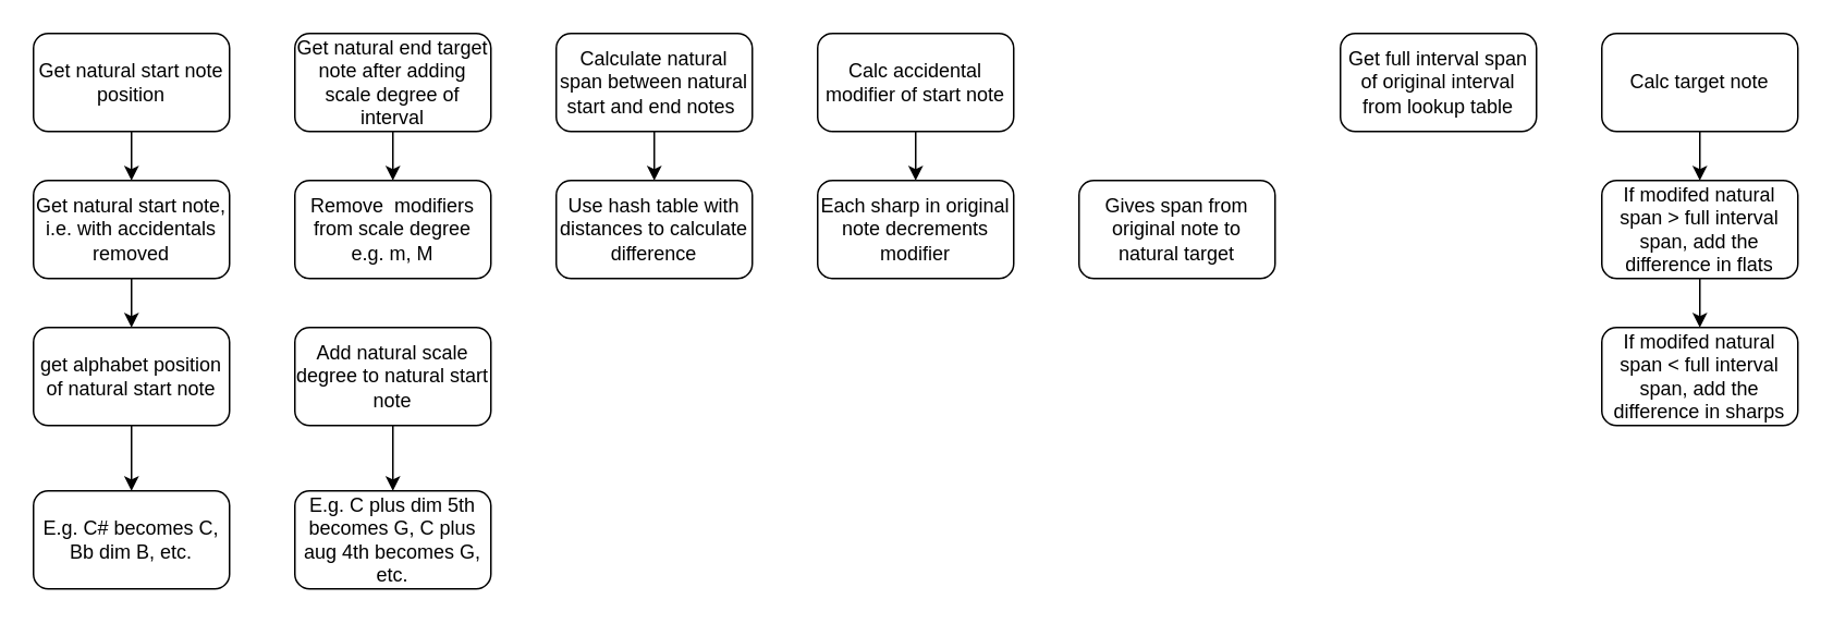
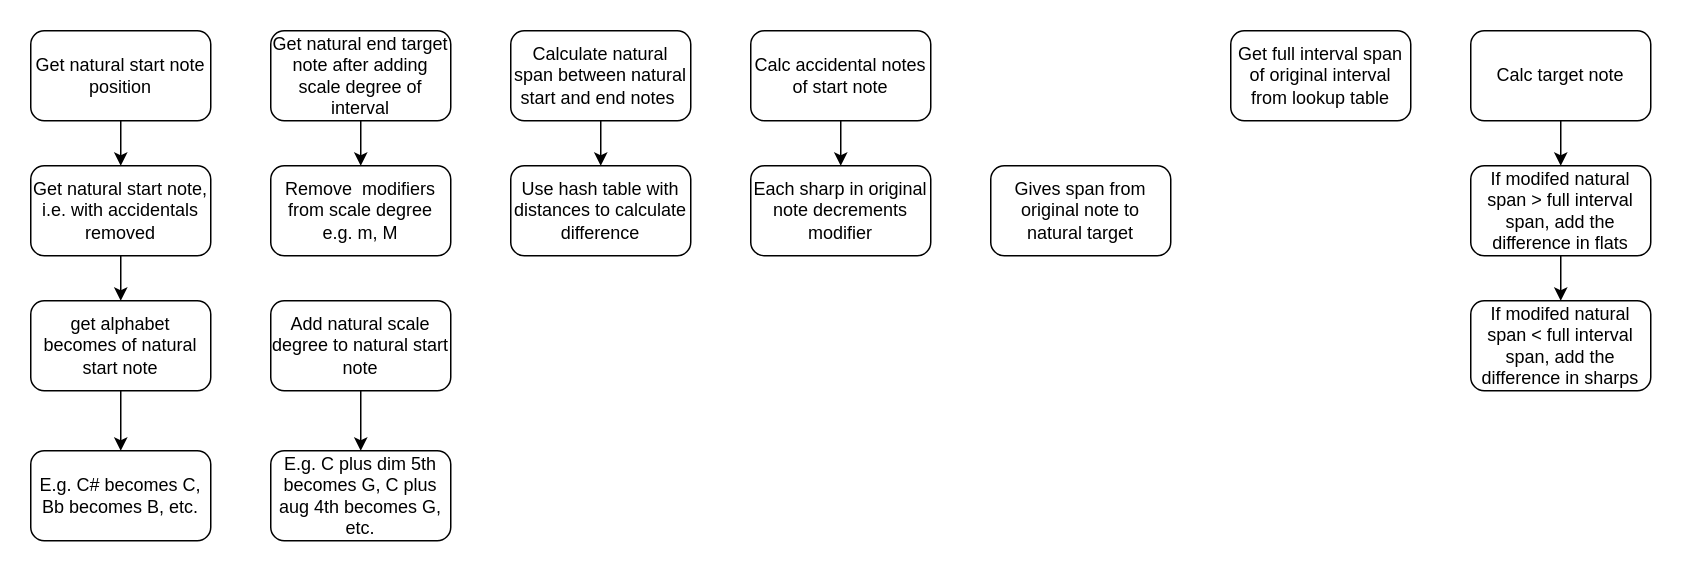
- <mxCell id="18" value="Calc accidental modifier of start note" style="rounded=1;whiteSpace=wrap;html=1;" vertex="1" parent="1"><mxGeometry x="500" y="20" width="120" height="60" as="geometry" /></mxCell>
+ <mxCell id="18" value="Calc accidental notes of start note" style="rounded=1;whiteSpace=wrap;html=1;" vertex="1" parent="1"><mxGeometry x="500" y="20" width="120" height="60" as="geometry" /></mxCell>
- <mxCell id="5" value="get alphabet position of natural start note" style="rounded=1;whiteSpace=wrap;html=1;" parent="1" vertex="1"><mxGeometry x="20" y="200" width="120" height="60" as="geometry" /></mxCell>
+ <mxCell id="5" value="get alphabet becomes of natural start note" style="rounded=1;whiteSpace=wrap;html=1;" parent="1" vertex="1"><mxGeometry x="20" y="200" width="120" height="60" as="geometry" /></mxCell>
- <mxCell id="13" value="E.g. C# becomes C, Bb dim B, etc." style="rounded=1;whiteSpace=wrap;html=1;" vertex="1" parent="1"><mxGeometry x="20" y="300" width="120" height="60" as="geometry" /></mxCell>
+ <mxCell id="13" value="E.g. C# becomes C, Bb becomes B, etc." style="rounded=1;whiteSpace=wrap;html=1;" vertex="1" parent="1"><mxGeometry x="20" y="300" width="120" height="60" as="geometry" /></mxCell>
